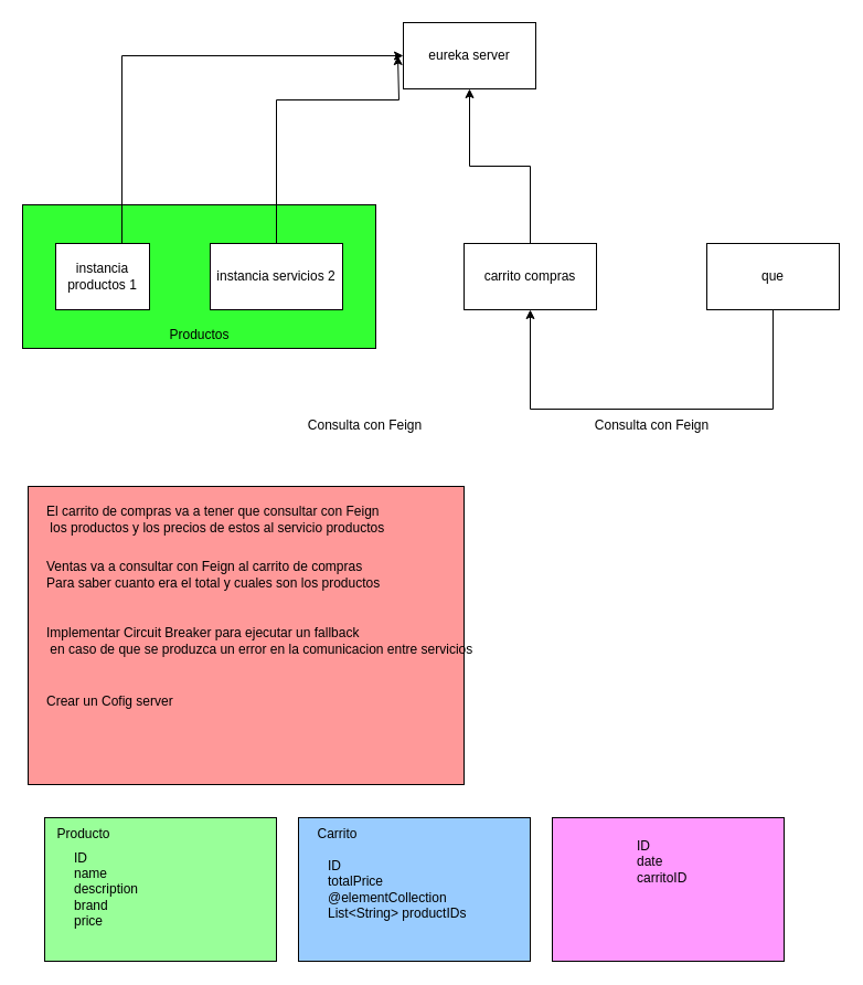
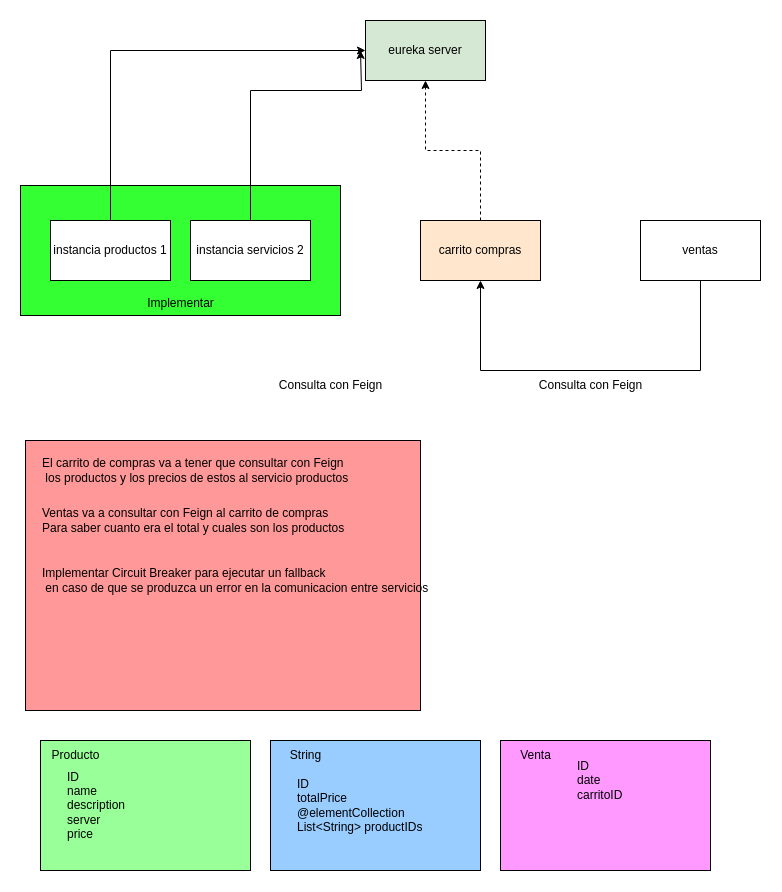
- <mxCell id="12" value="eureka server" style="rounded=0;whiteSpace=wrap;html=1;" vertex="1" parent="1"><mxGeometry x="365" y="20" width="120" height="60" as="geometry" /></mxCell>
+ <mxCell id="12" value="eureka server" style="rounded=0;whiteSpace=wrap;html=1;fillColor=#d5e8d4;" vertex="1" parent="1"><mxGeometry x="365" y="20" width="120" height="60" as="geometry" /></mxCell>
- <mxCell id="8" style="edgeStyle=orthogonalEdgeStyle;rounded=0;orthogonalLoop=1;jettySize=auto;html=1;entryX=0.5;entryY=1;entryDx=0;entryDy=0;" edge="1" parent="1" source="9" target="12"><mxGeometry relative="1" as="geometry" /></mxCell>
+ <mxCell id="8" style="edgeStyle=orthogonalEdgeStyle;rounded=0;orthogonalLoop=1;jettySize=auto;html=1;entryX=0.5;entryY=1;entryDx=0;entryDy=0;dashed=1;" edge="1" parent="1" source="9" target="12"><mxGeometry relative="1" as="geometry" /></mxCell>
- <mxCell id="5" value="instancia productos 1" style="rounded=0;whiteSpace=wrap;html=1;" vertex="1" parent="1"><mxGeometry x="50" y="220" width="85" height="60" as="geometry" /></mxCell>
+ <mxCell id="5" value="instancia productos 1" style="rounded=0;whiteSpace=wrap;html=1;" vertex="1" parent="1"><mxGeometry x="50" y="220" width="120" height="60" as="geometry" /></mxCell>
- <mxCell id="9" value="carrito compras" style="rounded=0;whiteSpace=wrap;html=1;" vertex="1" parent="1"><mxGeometry x="420" y="220" width="120" height="60" as="geometry" /></mxCell>
+ <mxCell id="9" value="carrito compras" style="rounded=0;whiteSpace=wrap;html=1;fillColor=#ffe6cc;" vertex="1" parent="1"><mxGeometry x="420" y="220" width="120" height="60" as="geometry" /></mxCell>
- <mxCell id="11" value="que" style="rounded=0;whiteSpace=wrap;html=1;" vertex="1" parent="1"><mxGeometry x="640" y="220" width="120" height="60" as="geometry" /></mxCell>
+ <mxCell id="11" value="ventas" style="rounded=0;whiteSpace=wrap;html=1;" vertex="1" parent="1"><mxGeometry x="640" y="220" width="120" height="60" as="geometry" /></mxCell>
- <mxCell id="14" value="Productos&lt;div&gt;&lt;br&gt;&lt;/div&gt;" style="text;html=1;align=center;verticalAlign=middle;resizable=0;points=[];autosize=1;strokeColor=none;fillColor=none;" vertex="1" parent="1"><mxGeometry x="145" y="290" width="70" height="40" as="geometry" /></mxCell>
+ <mxCell id="14" value="Implementar&lt;div&gt;&lt;br&gt;&lt;/div&gt;" style="text;html=1;align=center;verticalAlign=middle;resizable=0;points=[];autosize=1;strokeColor=none;fillColor=none;" vertex="1" parent="1"><mxGeometry x="145" y="290" width="70" height="40" as="geometry" /></mxCell>
- <mxCell id="19" value="Crear un Cofig server" style="text;html=1;align=left;verticalAlign=middle;resizable=0;points=[];autosize=1;strokeColor=none;fillColor=none;" vertex="1" parent="1"><mxGeometry x="40" y="620" width="130" height="30" as="geometry" /></mxCell>
- <mxCell id="24" value="Carrito" style="text;html=1;align=center;verticalAlign=middle;resizable=0;points=[];autosize=1;strokeColor=none;fillColor=none;" vertex="1" parent="1"><mxGeometry x="275" y="740" width="60" height="30" as="geometry" /></mxCell>
+ <mxCell id="24" value="String" style="text;html=1;align=center;verticalAlign=middle;resizable=0;points=[];autosize=1;strokeColor=none;fillColor=none;" vertex="1" parent="1"><mxGeometry x="275" y="740" width="60" height="30" as="geometry" /></mxCell>
+ <mxCell id="27" value="Venta" style="text;html=1;align=center;verticalAlign=middle;resizable=0;points=[];autosize=1;strokeColor=none;fillColor=none;" vertex="1" parent="1"><mxGeometry x="510" y="740" width="50" height="30" as="geometry" /></mxCell>
- <mxCell id="22" value="ID&lt;div&gt;name&lt;/div&gt;&lt;div&gt;description&lt;/div&gt;&lt;div&gt;brand&lt;/div&gt;&lt;div style=&quot;&quot;&gt;price&lt;/div&gt;" style="text;html=1;align=left;verticalAlign=middle;resizable=0;points=[];autosize=1;strokeColor=none;fillColor=none;" vertex="1" parent="1"><mxGeometry x="65" y="760" width="80" height="90" as="geometry" /></mxCell>
+ <mxCell id="22" value="ID&lt;div&gt;name&lt;/div&gt;&lt;div&gt;description&lt;/div&gt;&lt;div&gt;server&lt;/div&gt;&lt;div style=&quot;&quot;&gt;price&lt;/div&gt;" style="text;html=1;align=left;verticalAlign=middle;resizable=0;points=[];autosize=1;strokeColor=none;fillColor=none;" vertex="1" parent="1"><mxGeometry x="65" y="760" width="80" height="90" as="geometry" /></mxCell>
